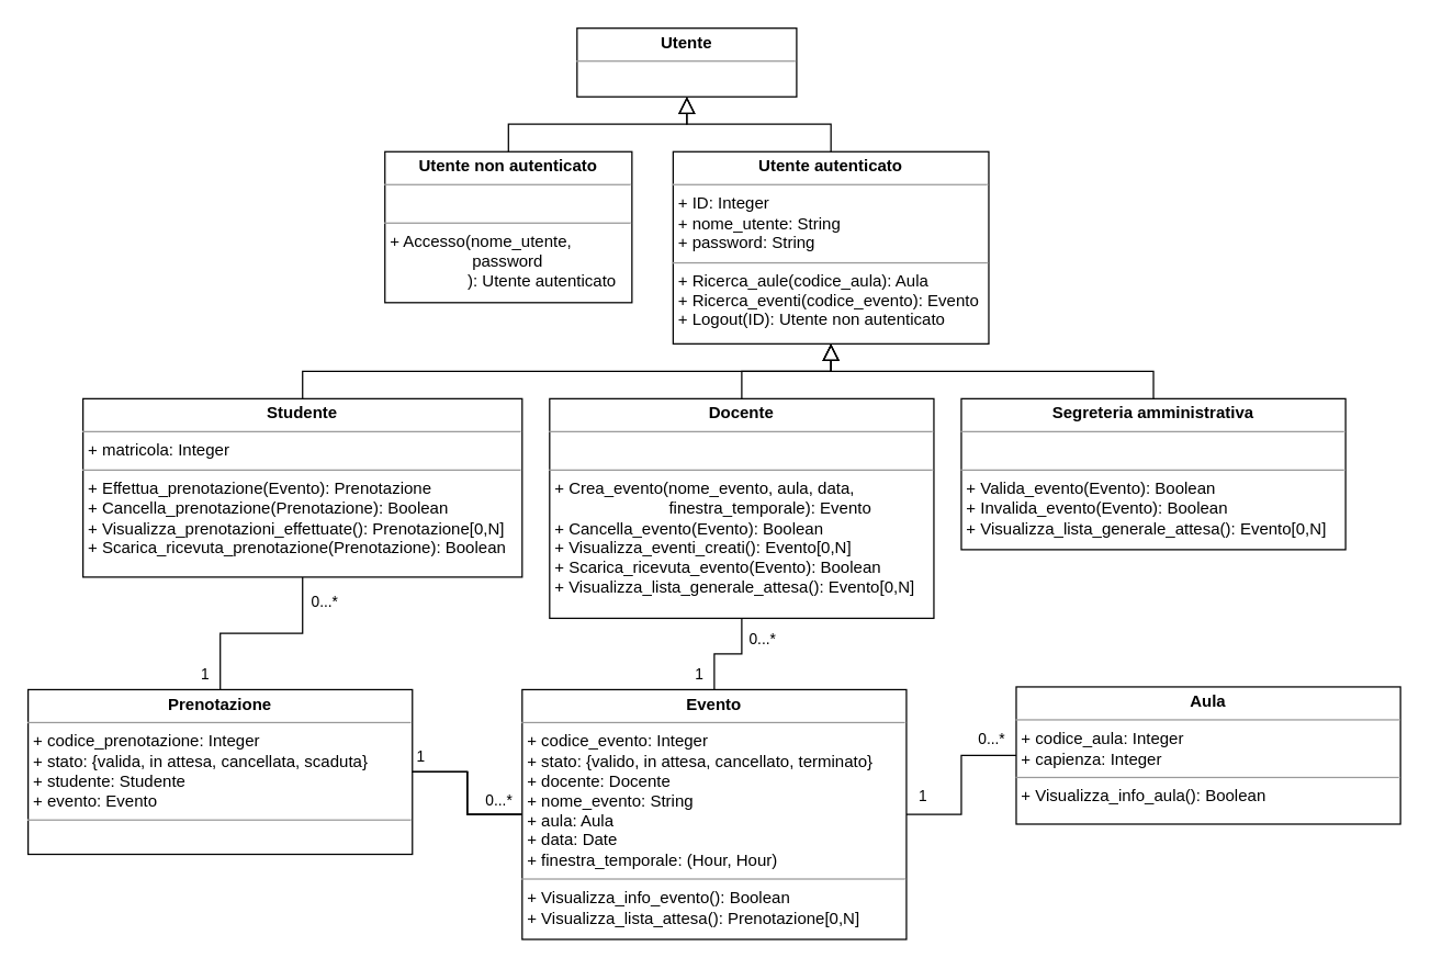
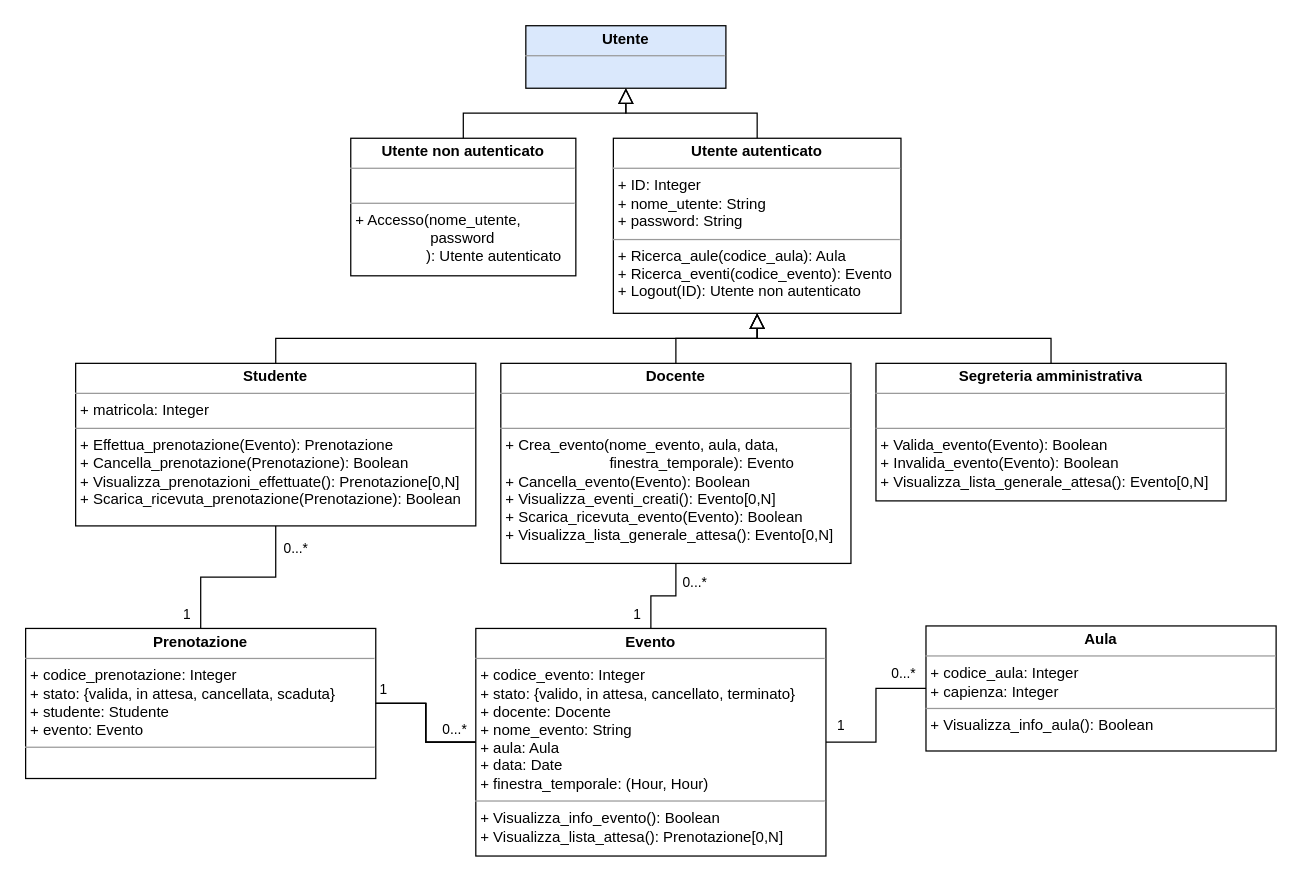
- <mxCell id="12" value="&lt;p style=&quot;margin: 0px ; margin-top: 4px ; text-align: center&quot;&gt;&lt;b&gt;Utente&lt;/b&gt;&lt;/p&gt;&lt;hr size=&quot;1&quot;&gt;&lt;p style=&quot;margin: 0px ; margin-left: 4px&quot;&gt;&lt;/p&gt;&lt;p style=&quot;margin: 0px ; margin-left: 4px&quot;&gt;&lt;br&gt;&lt;/p&gt;" style="verticalAlign=top;align=left;overflow=fill;fontSize=12;fontFamily=Helvetica;html=1;" vertex="1" parent="1"><mxGeometry x="420" y="20" width="160" height="50" as="geometry" /></mxCell>
+ <mxCell id="12" value="&lt;p style=&quot;margin: 0px ; margin-top: 4px ; text-align: center&quot;&gt;&lt;b&gt;Utente&lt;/b&gt;&lt;/p&gt;&lt;hr size=&quot;1&quot;&gt;&lt;p style=&quot;margin: 0px ; margin-left: 4px&quot;&gt;&lt;/p&gt;&lt;p style=&quot;margin: 0px ; margin-left: 4px&quot;&gt;&lt;br&gt;&lt;/p&gt;" style="verticalAlign=top;align=left;overflow=fill;fontSize=12;fontFamily=Helvetica;html=1;fillColor=#dae8fc;" vertex="1" parent="1"><mxGeometry x="420" y="20" width="160" height="50" as="geometry" /></mxCell>
